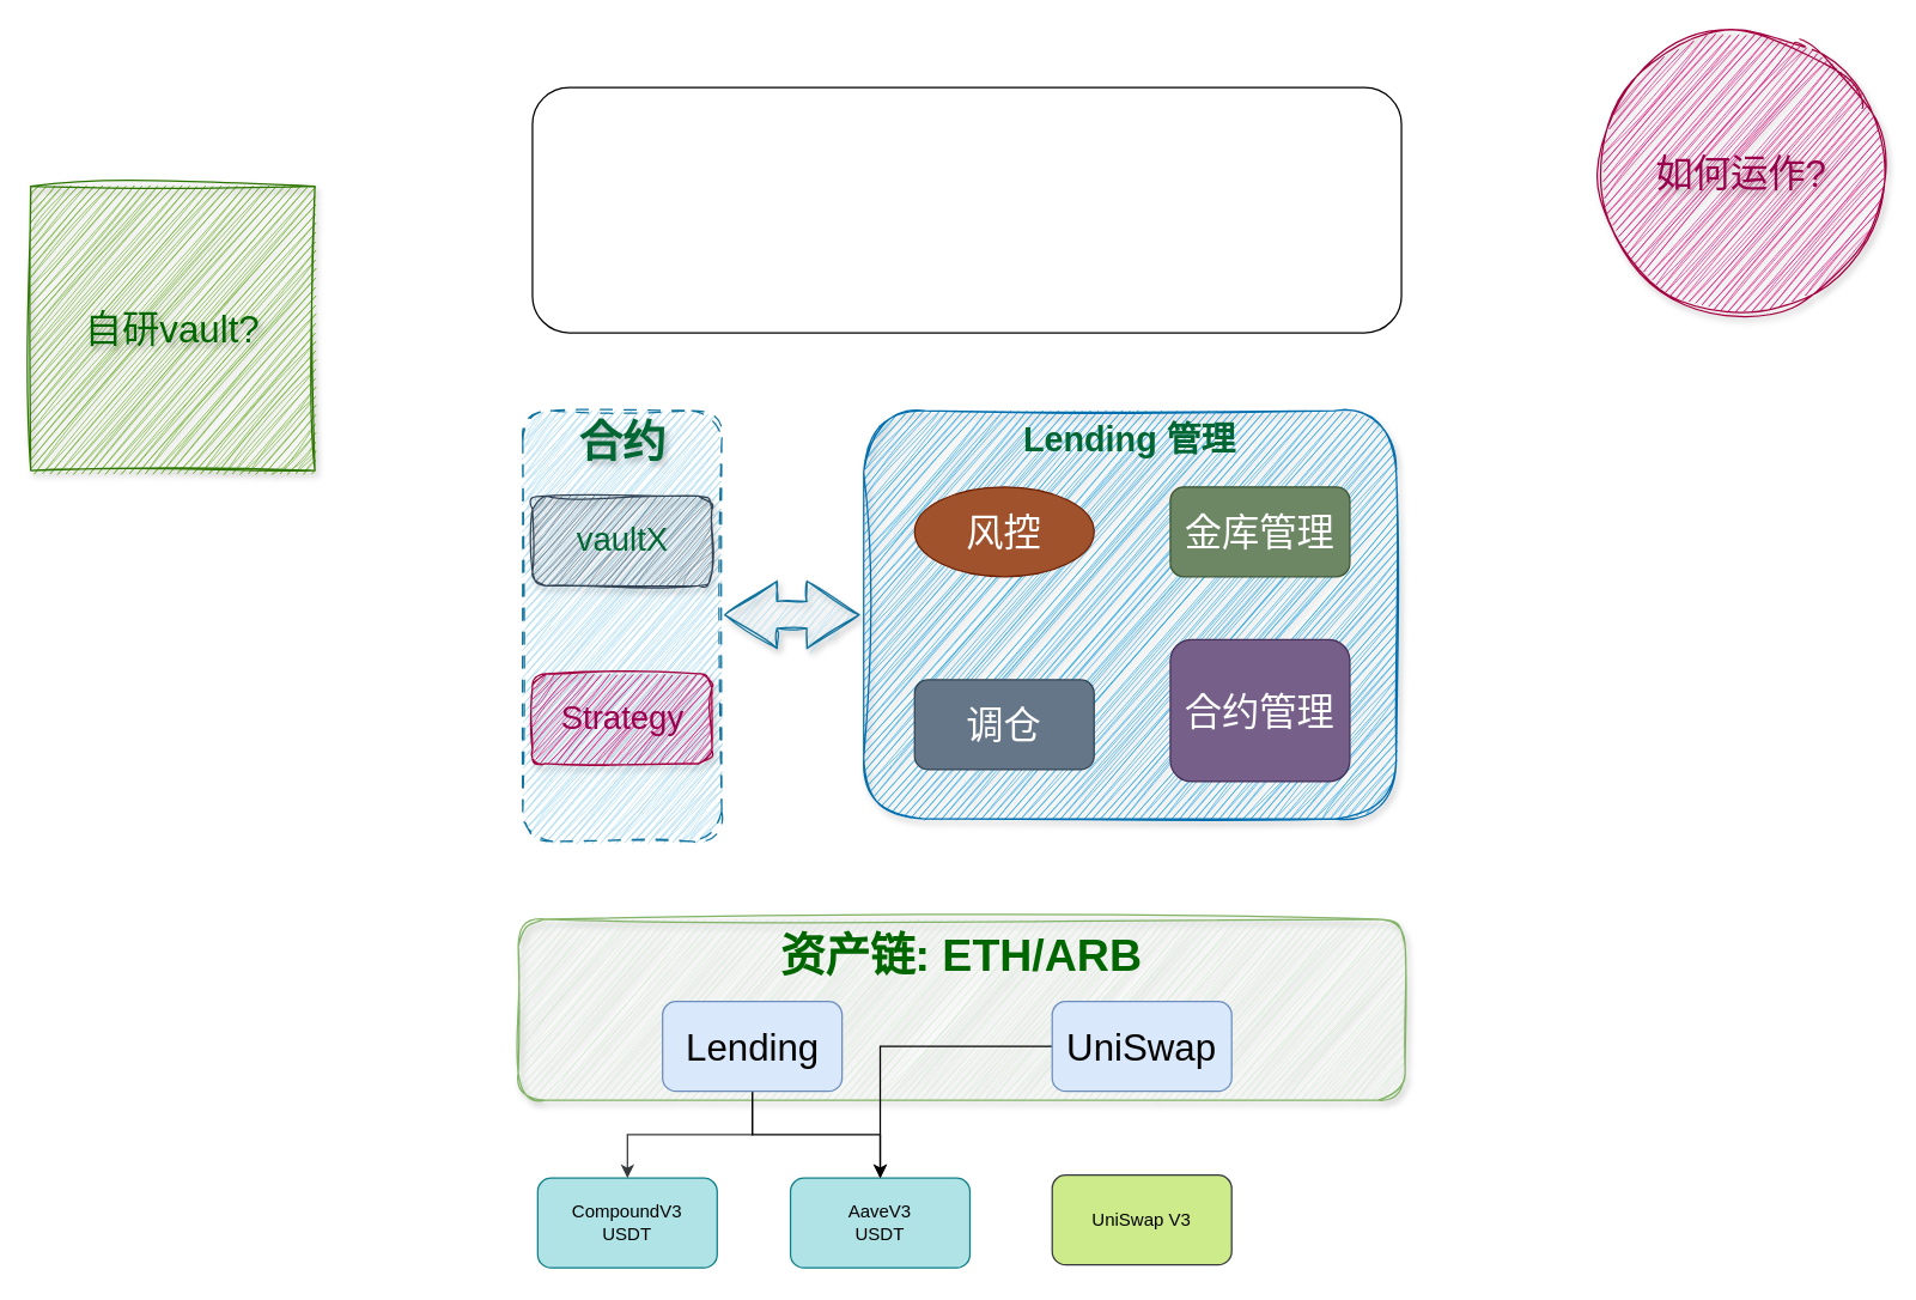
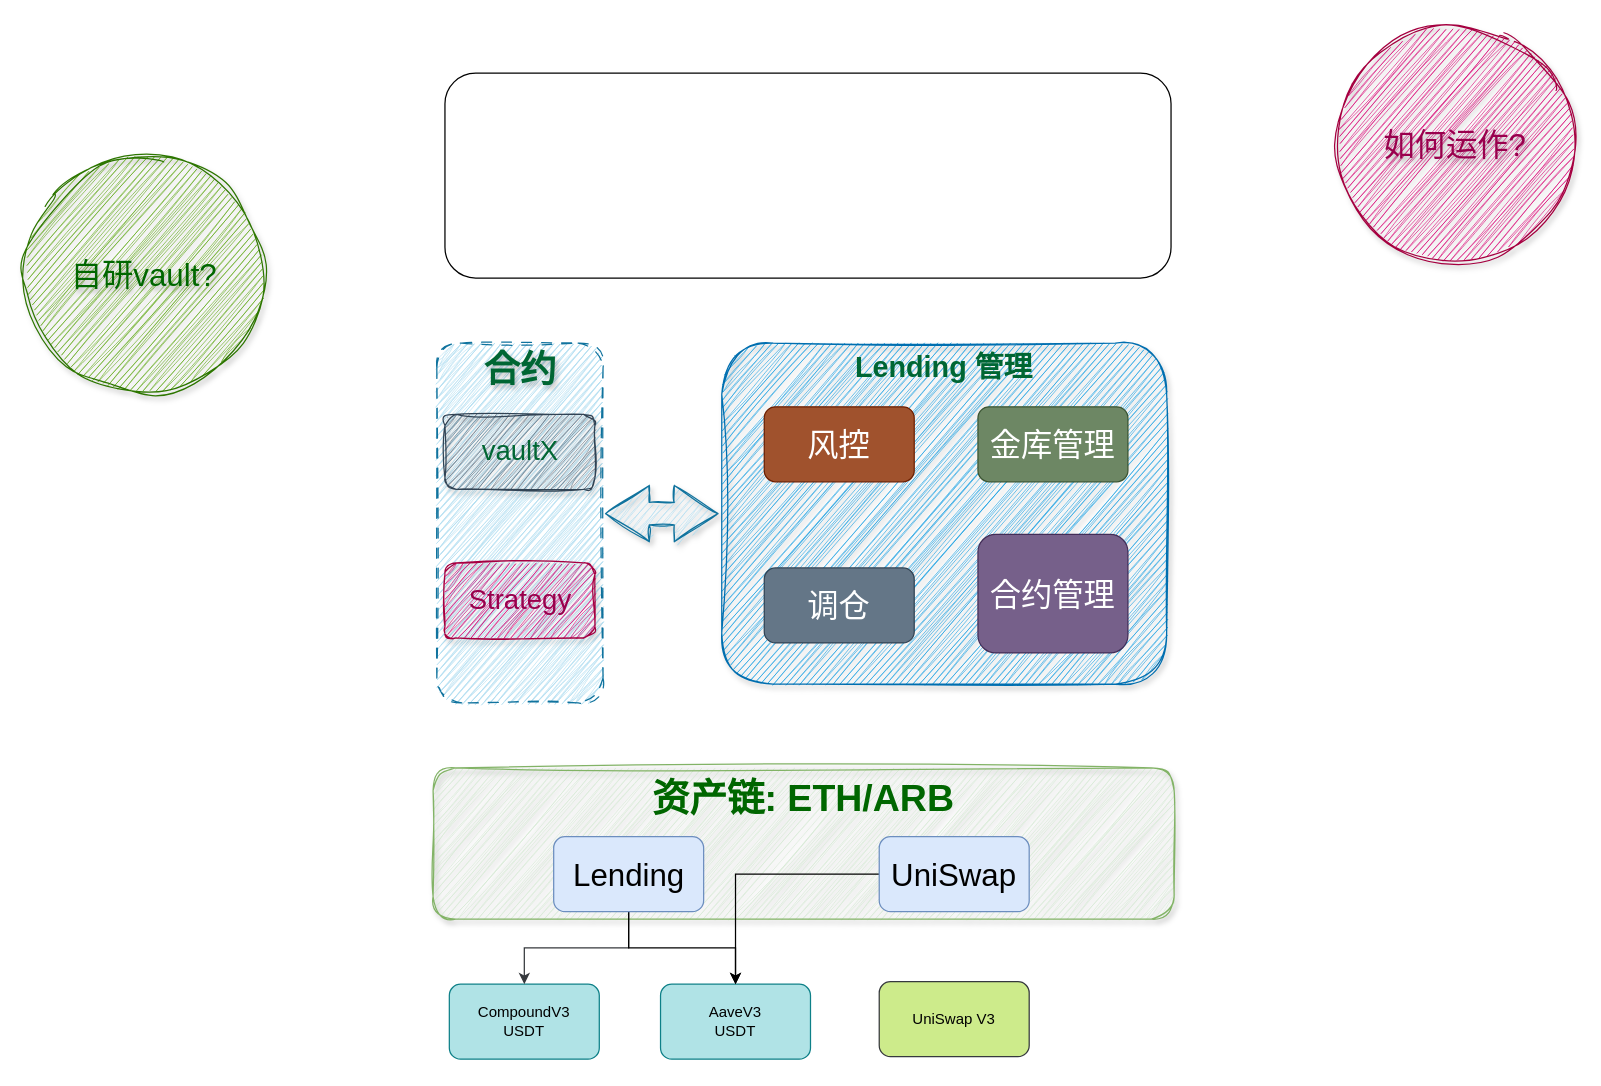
- <mxCell id="2" value="自研vault?" style="whiteSpace=wrap;html=1;aspect=fixed;fillColor=#60a917;strokeColor=#2D7600;shadow=1;sketch=1;curveFitting=1;jiggle=2;fontColor=#006600;fontSize=25;labelBackgroundColor=none;labelBorderColor=none;textShadow=1;rounded=0;" parent="1" vertex="1"><mxGeometry x="20" y="124" width="190" height="190" as="geometry" /></mxCell>
+ <mxCell id="2" value="自研vault?" style="ellipse;whiteSpace=wrap;html=1;aspect=fixed;fillColor=#60a917;strokeColor=#2D7600;shadow=1;sketch=1;curveFitting=1;jiggle=2;fontColor=#006600;fontSize=25;labelBackgroundColor=none;labelBorderColor=none;textShadow=1;" parent="1" vertex="1"><mxGeometry x="20" y="124" width="190" height="190" as="geometry" /></mxCell>
- <mxCell id="10" value="风控" style="ellipse;whiteSpace=wrap;html=1;fontSize=25;fillColor=#a0522d;fontColor=#ffffff;strokeColor=#6D1F00;" parent="1" vertex="1"><mxGeometry x="611" y="325" width="120" height="60" as="geometry" /></mxCell>
+ <mxCell id="10" value="风控" style="rounded=1;whiteSpace=wrap;html=1;fontSize=25;fillColor=#a0522d;fontColor=#ffffff;strokeColor=#6D1F00;" parent="1" vertex="1"><mxGeometry x="611" y="325" width="120" height="60" as="geometry" /></mxCell>
